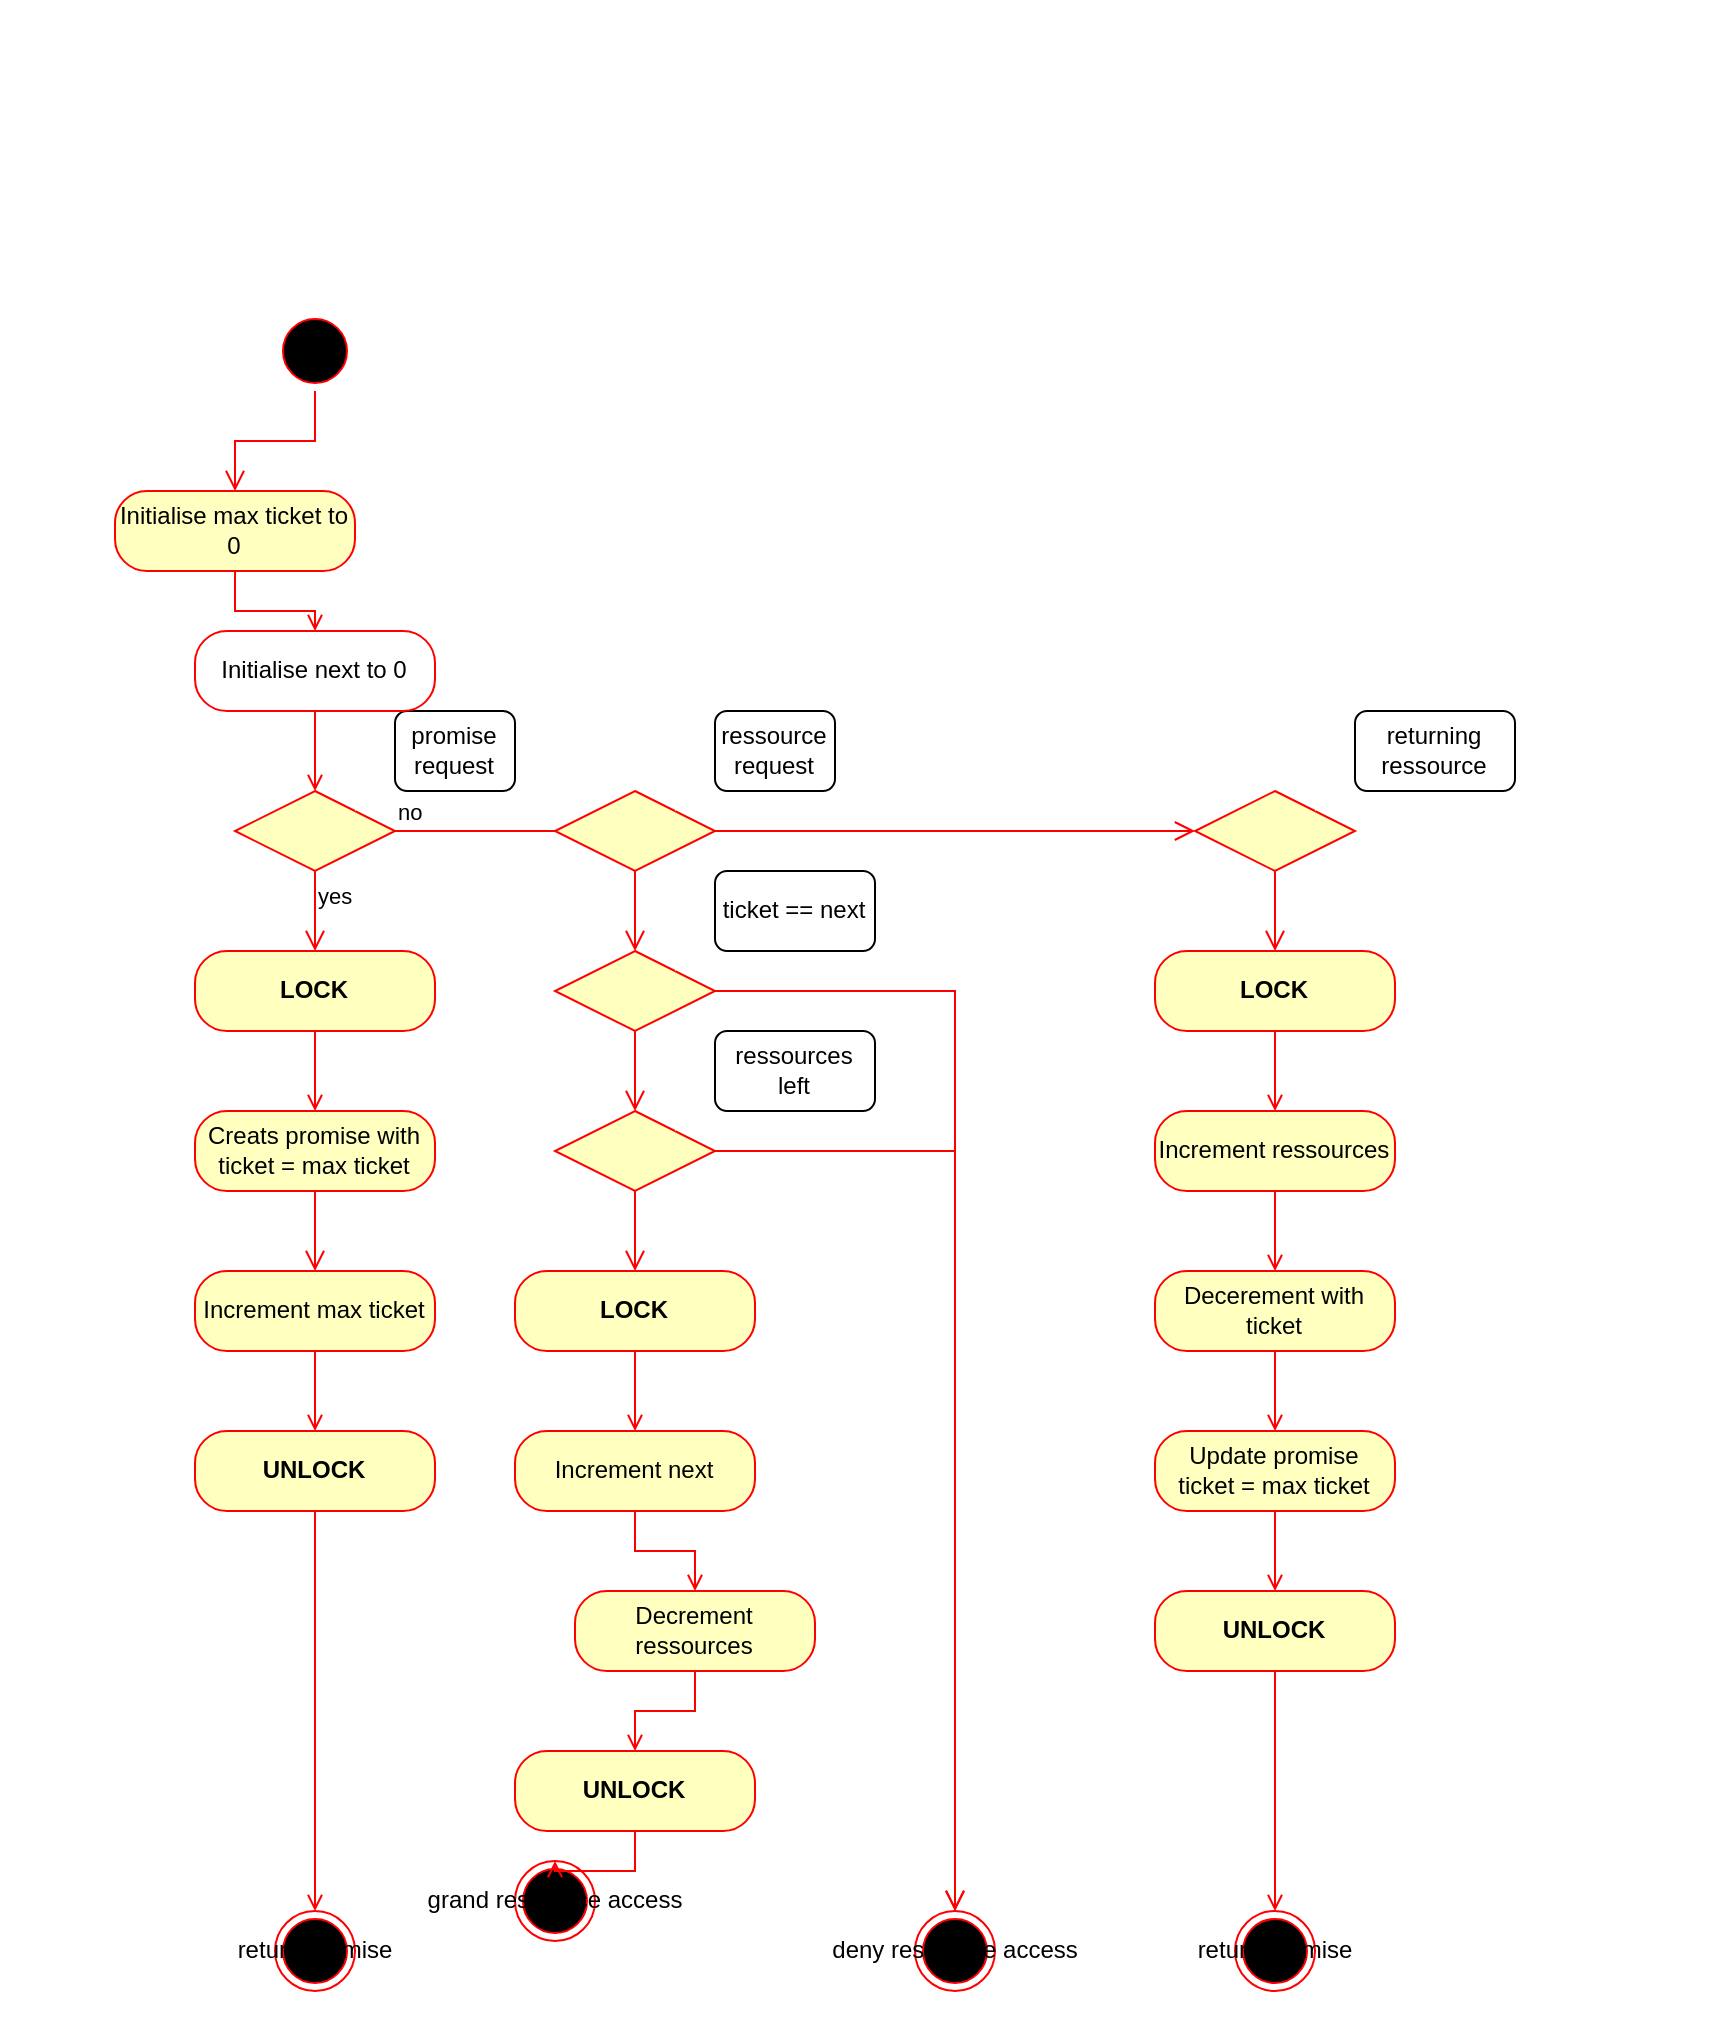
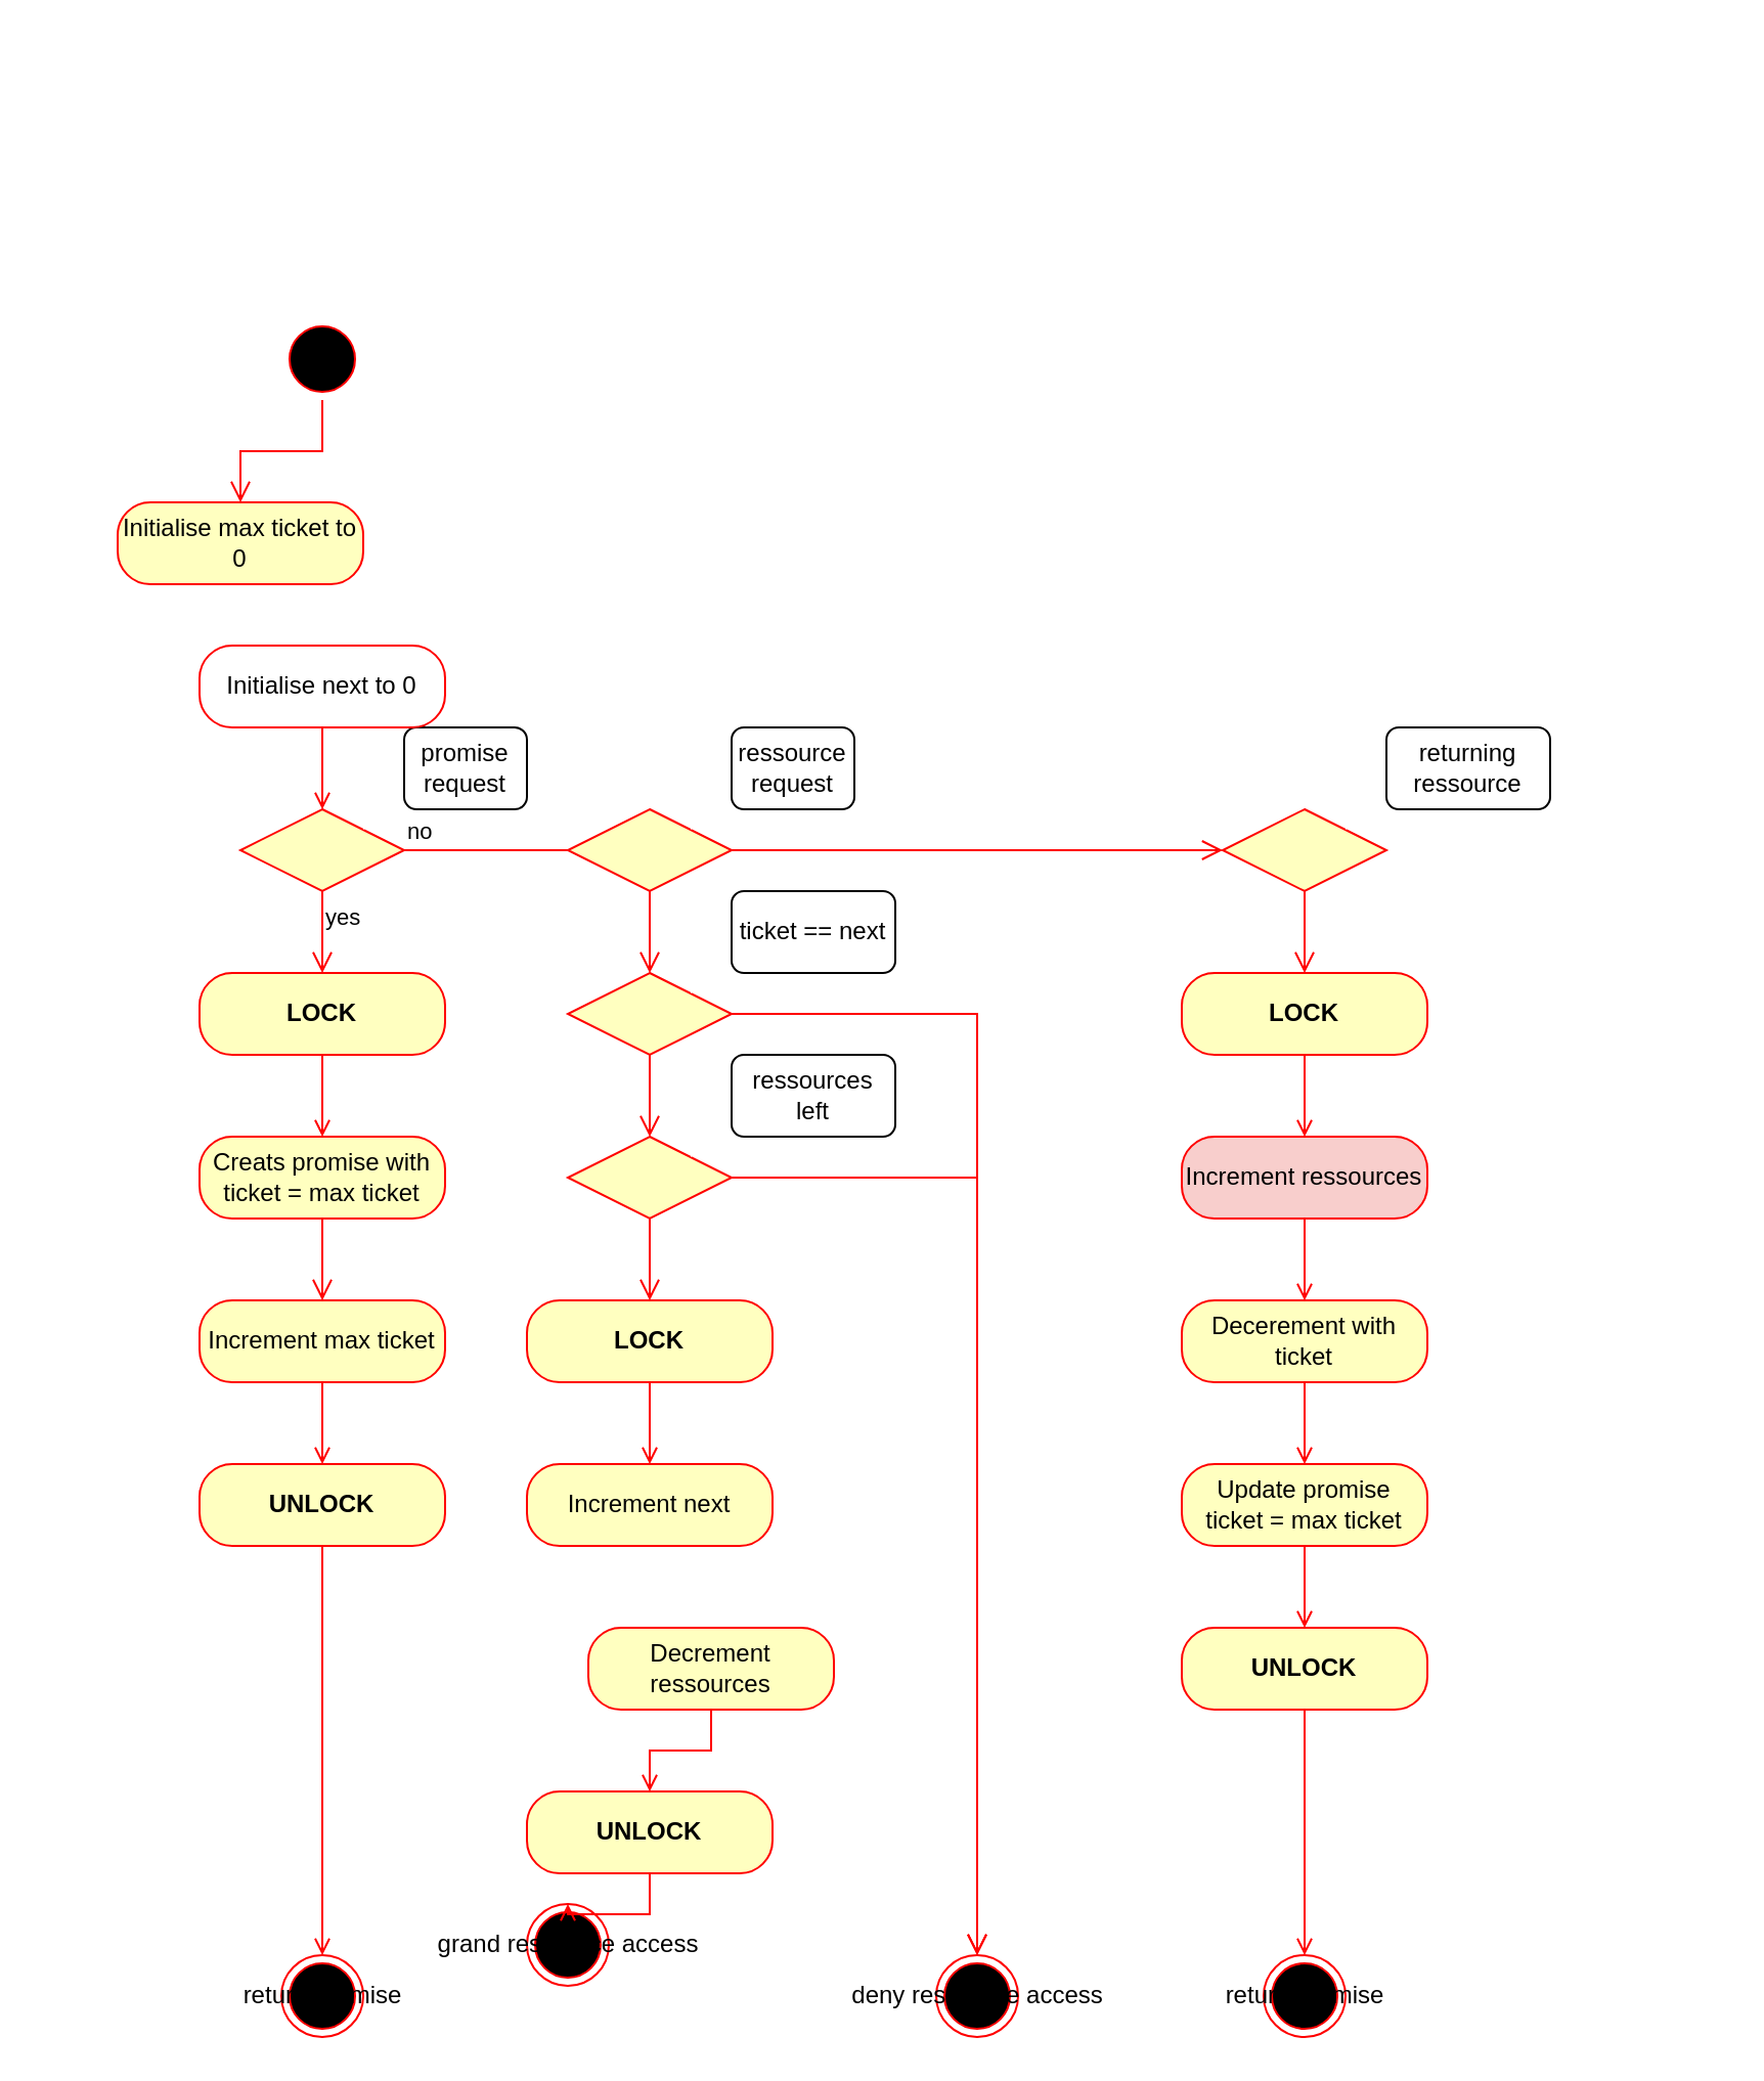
- <mxCell id="9" style="edgeStyle=orthogonalEdgeStyle;rounded=0;orthogonalLoop=1;jettySize=auto;html=1;strokeColor=#FF0000;endArrow=open;endFill=0;entryX=0.5;entryY=0;entryDx=0;entryDy=0;" parent="1" source="10" target="22" edge="1"><mxGeometry relative="1" as="geometry"><mxPoint x="157" y="315" as="targetPoint" /></mxGeometry></mxCell>
- <mxCell id="54" value="Increment ressources" style="rounded=1;whiteSpace=wrap;html=1;arcSize=40;fontColor=#000000;fillColor=#ffffc0;strokeColor=#ff0000;" parent="1" vertex="1"><mxGeometry x="577" y="555" width="120" height="40" as="geometry" /></mxCell>
+ <mxCell id="54" value="Increment ressources" style="rounded=1;whiteSpace=wrap;html=1;arcSize=40;fontColor=#000000;fillColor=#f8cecc;strokeColor=#ff0000;" parent="1" vertex="1"><mxGeometry x="577" y="555" width="120" height="40" as="geometry" /></mxCell>
- <mxCell id="29" style="edgeStyle=orthogonalEdgeStyle;rounded=0;orthogonalLoop=1;jettySize=auto;html=1;entryX=0.5;entryY=0;entryDx=0;entryDy=0;strokeColor=#FF0000;fontColor=#FFFFFF;endArrow=open;endFill=0;" parent="1" source="30" target="50" edge="1"><mxGeometry relative="1" as="geometry" /></mxCell>
